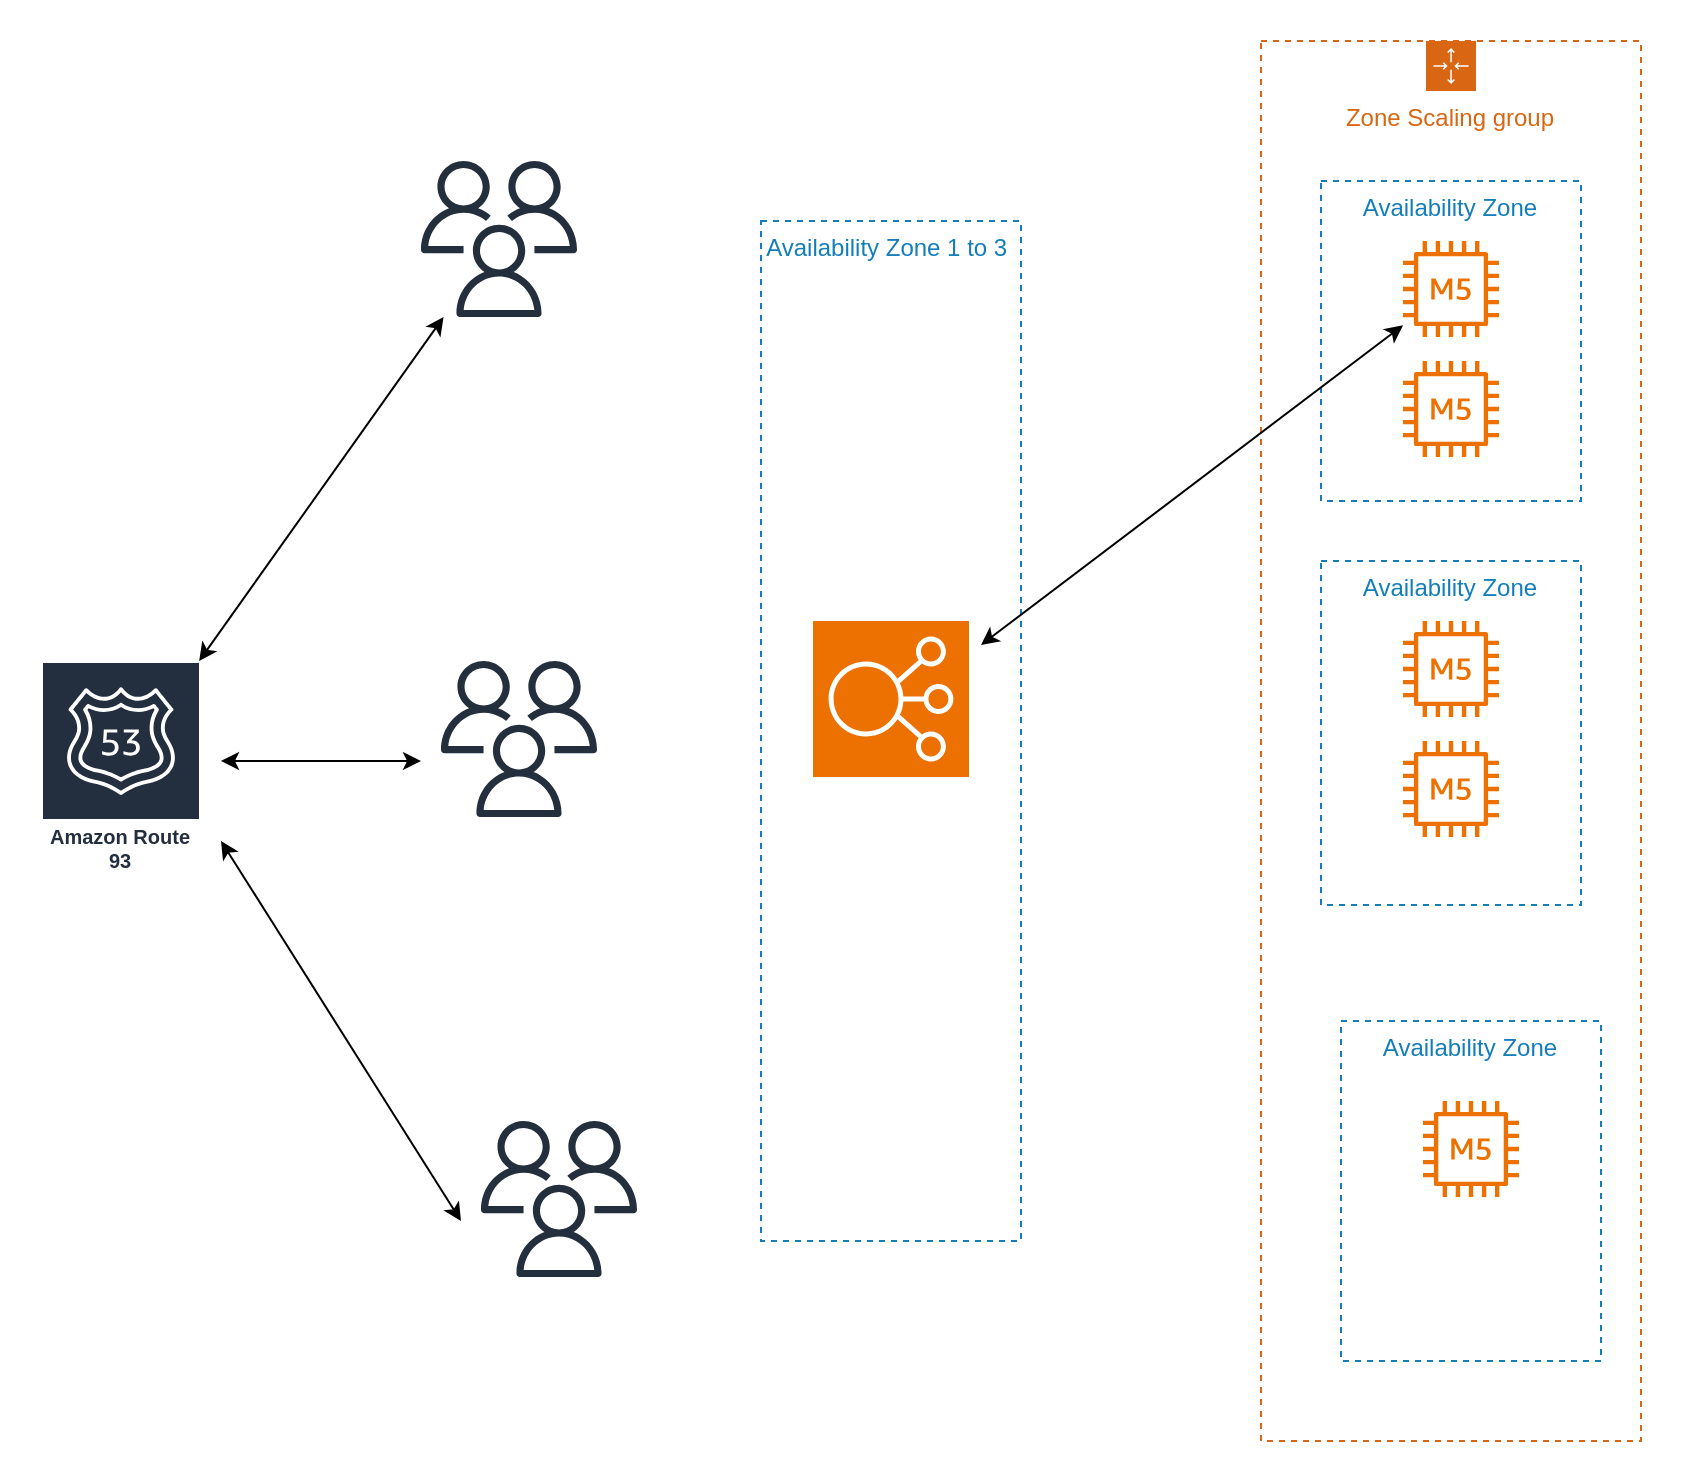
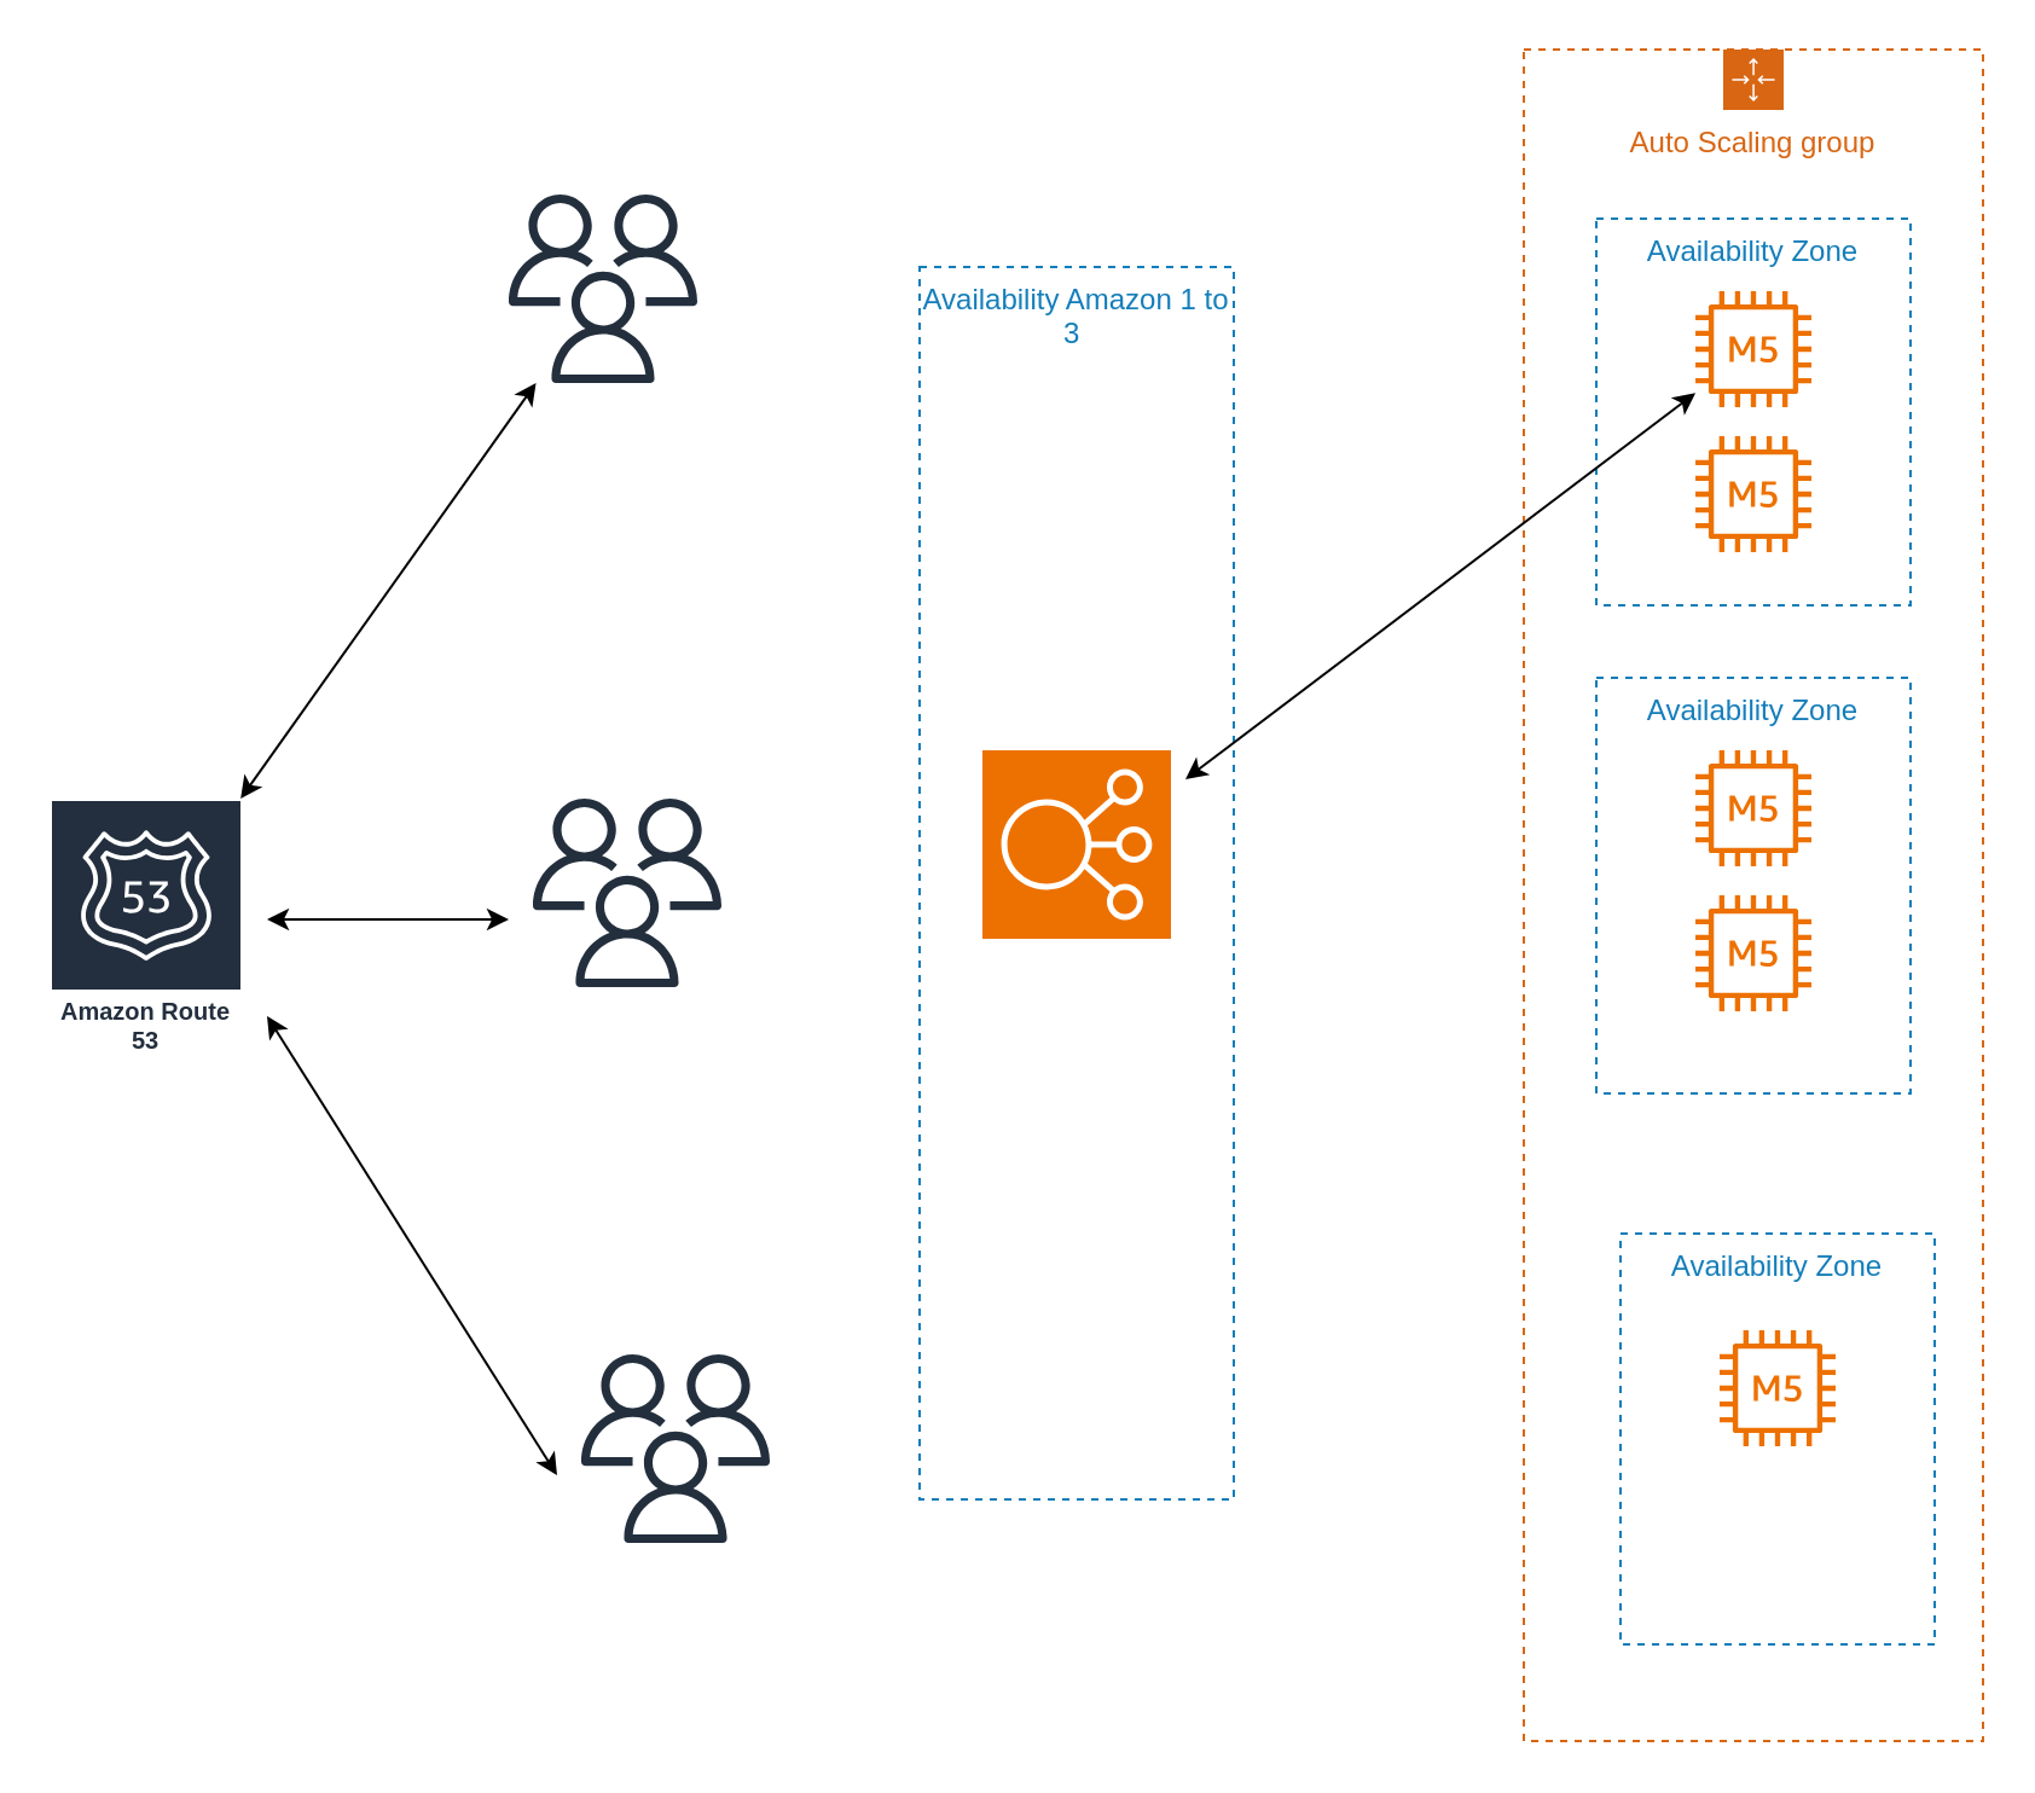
- <mxCell id="11" value="Zone Scaling group" style="points=[[0,0],[0.25,0],[0.5,0],[0.75,0],[1,0],[1,0.25],[1,0.5],[1,0.75],[1,1],[0.75,1],[0.5,1],[0.25,1],[0,1],[0,0.75],[0,0.5],[0,0.25]];outlineConnect=0;gradientColor=none;html=1;whiteSpace=wrap;fontSize=12;fontStyle=0;container=1;pointerEvents=0;collapsible=0;recursiveResize=0;shape=mxgraph.aws4.groupCenter;grIcon=mxgraph.aws4.group_auto_scaling_group;grStroke=1;strokeColor=#D86613;fillColor=none;verticalAlign=top;align=center;fontColor=#D86613;dashed=1;spacingTop=25;" vertex="1" parent="1"><mxGeometry x="630" y="20" width="190" height="700" as="geometry" /></mxCell>
+ <mxCell id="11" value="Auto Scaling group" style="points=[[0,0],[0.25,0],[0.5,0],[0.75,0],[1,0],[1,0.25],[1,0.5],[1,0.75],[1,1],[0.75,1],[0.5,1],[0.25,1],[0,1],[0,0.75],[0,0.5],[0,0.25]];outlineConnect=0;gradientColor=none;html=1;whiteSpace=wrap;fontSize=12;fontStyle=0;container=1;pointerEvents=0;collapsible=0;recursiveResize=0;shape=mxgraph.aws4.groupCenter;grIcon=mxgraph.aws4.group_auto_scaling_group;grStroke=1;strokeColor=#D86613;fillColor=none;verticalAlign=top;align=center;fontColor=#D86613;dashed=1;spacingTop=25;" vertex="1" parent="1"><mxGeometry x="630" y="20" width="190" height="700" as="geometry" /></mxCell>
- <mxCell id="9" value="Availability Zone 1 to 3&amp;nbsp;" style="fillColor=none;strokeColor=#147EBA;dashed=1;verticalAlign=top;fontStyle=0;fontColor=#147EBA;whiteSpace=wrap;html=1;" vertex="1" parent="1"><mxGeometry x="380" y="110" width="130" height="510" as="geometry" /></mxCell>
+ <mxCell id="9" value="Availability Amazon 1 to 3&amp;nbsp;" style="fillColor=none;strokeColor=#147EBA;dashed=1;verticalAlign=top;fontStyle=0;fontColor=#147EBA;whiteSpace=wrap;html=1;" vertex="1" parent="1"><mxGeometry x="380" y="110" width="130" height="510" as="geometry" /></mxCell>
- <mxCell id="2" value="Amazon Route 93" style="sketch=0;outlineConnect=0;fontColor=#232F3E;gradientColor=none;strokeColor=#ffffff;fillColor=#232F3E;dashed=0;verticalLabelPosition=middle;verticalAlign=bottom;align=center;html=1;whiteSpace=wrap;fontSize=10;fontStyle=1;spacing=3;shape=mxgraph.aws4.productIcon;prIcon=mxgraph.aws4.route_53;" vertex="1" parent="1"><mxGeometry x="20" y="330" width="80" height="110" as="geometry" /></mxCell>
+ <mxCell id="2" value="Amazon Route 53" style="sketch=0;outlineConnect=0;fontColor=#232F3E;gradientColor=none;strokeColor=#ffffff;fillColor=#232F3E;dashed=0;verticalLabelPosition=middle;verticalAlign=bottom;align=center;html=1;whiteSpace=wrap;fontSize=10;fontStyle=1;spacing=3;shape=mxgraph.aws4.productIcon;prIcon=mxgraph.aws4.route_53;" vertex="1" parent="1"><mxGeometry x="20" y="330" width="80" height="110" as="geometry" /></mxCell>
